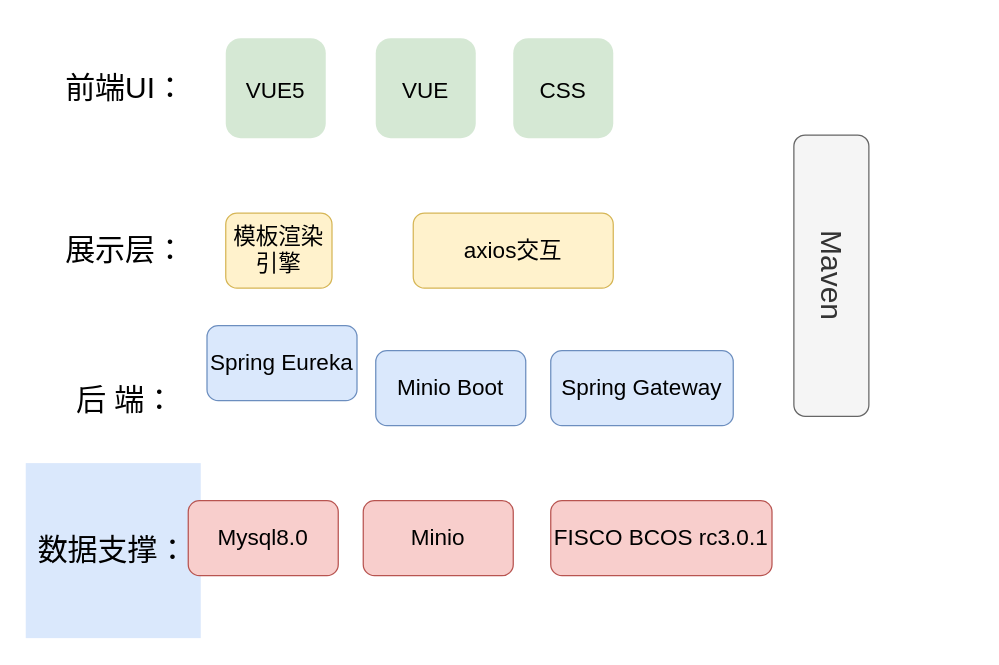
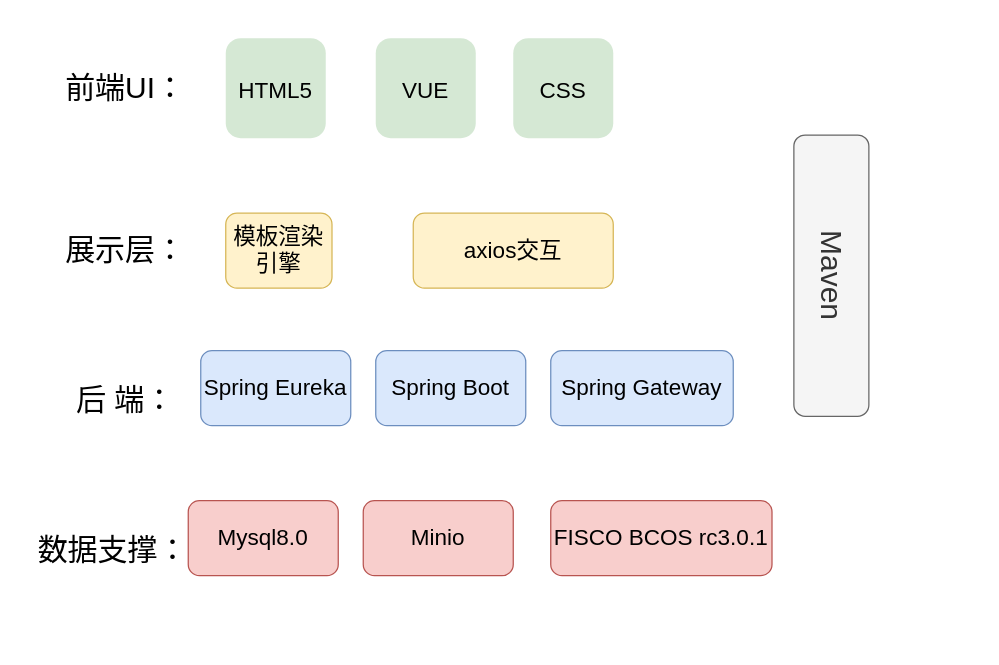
- <mxCell id="3" value="&lt;font style=&quot;font-size: 18px&quot;&gt;VUE5&lt;/font&gt;" style="whiteSpace=wrap;html=1;aspect=fixed;fontSize=24;fillColor=#d5e8d4;strokeColor=none;rounded=1;" vertex="1" parent="1"><mxGeometry x="180" y="30" width="80" height="80" as="geometry" /></mxCell>
+ <mxCell id="3" value="&lt;font style=&quot;font-size: 18px&quot;&gt;HTML5&lt;/font&gt;" style="whiteSpace=wrap;html=1;aspect=fixed;fontSize=24;fillColor=#d5e8d4;strokeColor=none;rounded=1;" vertex="1" parent="1"><mxGeometry x="180" y="30" width="80" height="80" as="geometry" /></mxCell>
- <mxCell id="10" value="&lt;font style=&quot;font-size: 18px&quot;&gt;Spring Eureka&lt;/font&gt;" style="rounded=1;whiteSpace=wrap;html=1;glass=0;fontSize=6;fillColor=#dae8fc;strokeColor=#6c8ebf;" vertex="1" parent="1"><mxGeometry x="165" y="260" width="120" height="60" as="geometry" /></mxCell>
+ <mxCell id="10" value="&lt;font style=&quot;font-size: 18px&quot;&gt;Spring Eureka&lt;/font&gt;" style="rounded=1;whiteSpace=wrap;html=1;glass=0;fontSize=6;fillColor=#dae8fc;strokeColor=#6c8ebf;" vertex="1" parent="1"><mxGeometry x="160" y="280" width="120" height="60" as="geometry" /></mxCell>
- <mxCell id="12" value="Minio Boot" style="rounded=1;whiteSpace=wrap;html=1;glass=0;fontSize=18;fillColor=#dae8fc;strokeColor=#6c8ebf;" vertex="1" parent="1"><mxGeometry x="300" y="280" width="120" height="60" as="geometry" /></mxCell>
+ <mxCell id="12" value="Spring Boot" style="rounded=1;whiteSpace=wrap;html=1;glass=0;fontSize=18;fillColor=#dae8fc;strokeColor=#6c8ebf;" vertex="1" parent="1"><mxGeometry x="300" y="280" width="120" height="60" as="geometry" /></mxCell>
- <mxCell id="13" value="&lt;font style=&quot;font-size: 24px&quot;&gt;数据支撑：&lt;/font&gt;" style="whiteSpace=wrap;html=1;aspect=fixed;strokeColor=none;fillColor=#dae8fc;" vertex="1" parent="1"><mxGeometry x="20" y="370" width="140" height="140" as="geometry" /></mxCell>
+ <mxCell id="13" value="&lt;font style=&quot;font-size: 24px&quot;&gt;数据支撑：&lt;/font&gt;" style="whiteSpace=wrap;html=1;aspect=fixed;strokeColor=none;" vertex="1" parent="1"><mxGeometry x="20" y="370" width="140" height="140" as="geometry" /></mxCell>
